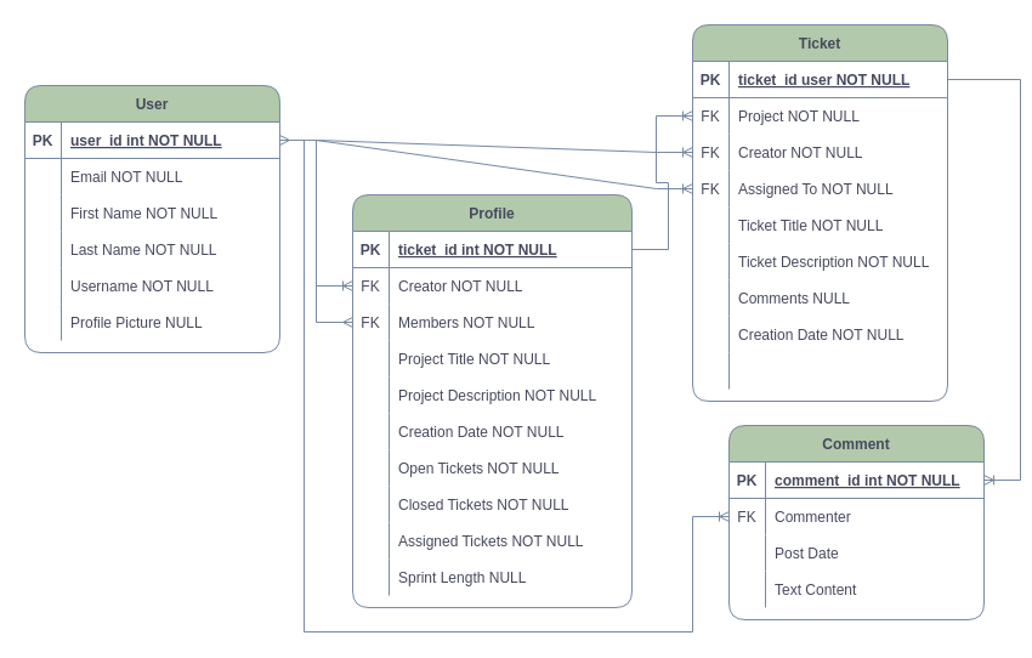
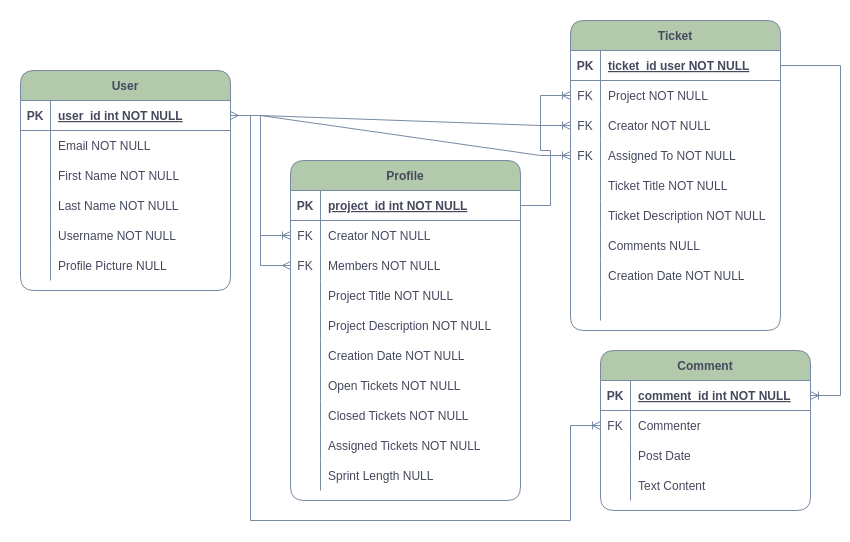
- <mxCell id="24" value="ticket_id int NOT NULL" style="shape=partialRectangle;connectable=0;fillColor=none;top=0;left=0;bottom=0;right=0;align=left;spacingLeft=6;fontStyle=5;overflow=hidden;rounded=1;strokeColor=#788AA3;fontColor=#46495D;strokeWidth=1;" parent="22" vertex="1"><mxGeometry x="30" width="200" height="30" as="geometry"><mxRectangle width="200" height="30" as="alternateBounds" /></mxGeometry></mxCell>
+ <mxCell id="24" value="project_id int NOT NULL" style="shape=partialRectangle;connectable=0;fillColor=none;top=0;left=0;bottom=0;right=0;align=left;spacingLeft=6;fontStyle=5;overflow=hidden;rounded=1;strokeColor=#788AA3;fontColor=#46495D;strokeWidth=1;" parent="22" vertex="1"><mxGeometry x="30" width="200" height="30" as="geometry"><mxRectangle width="200" height="30" as="alternateBounds" /></mxGeometry></mxCell>
